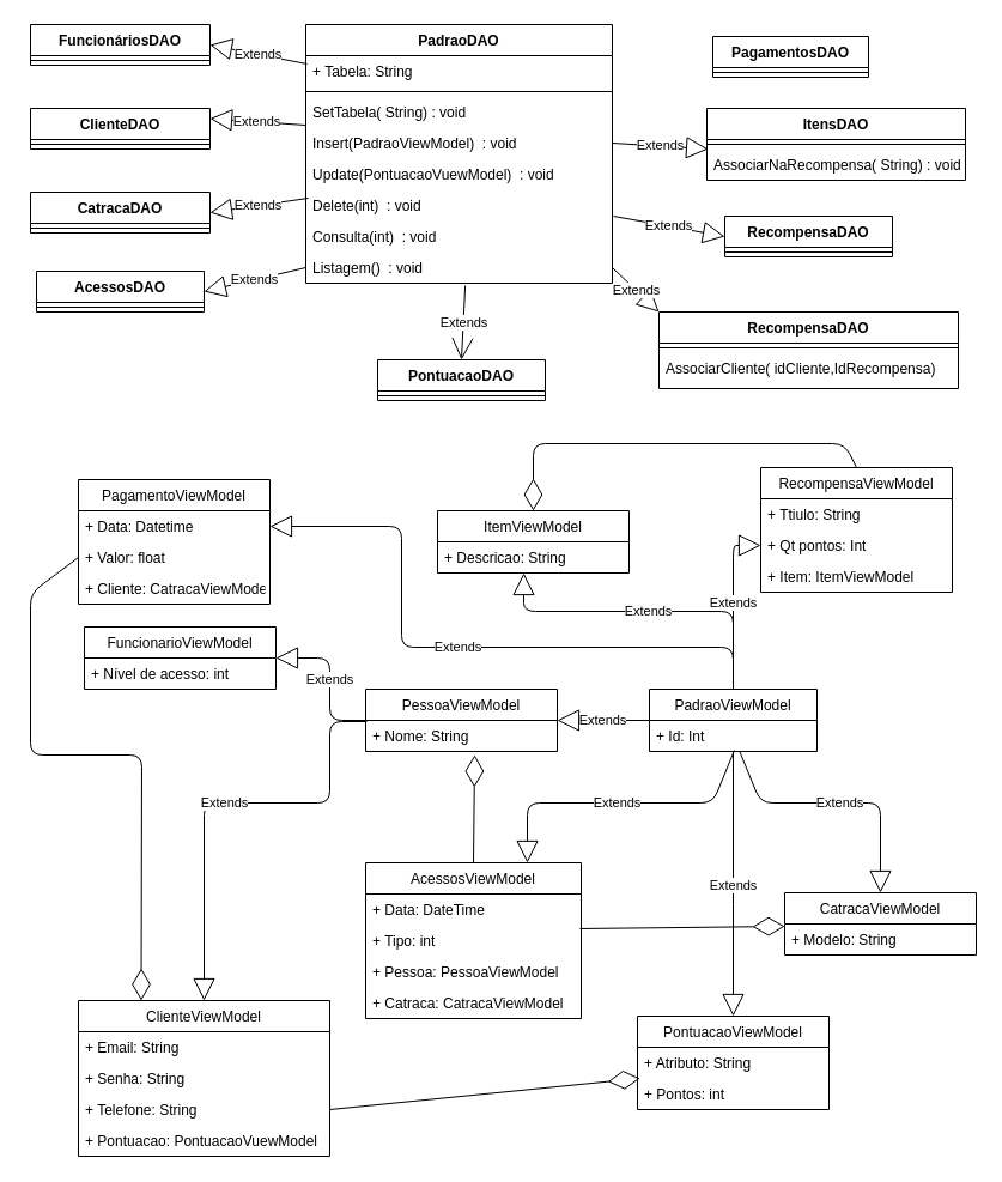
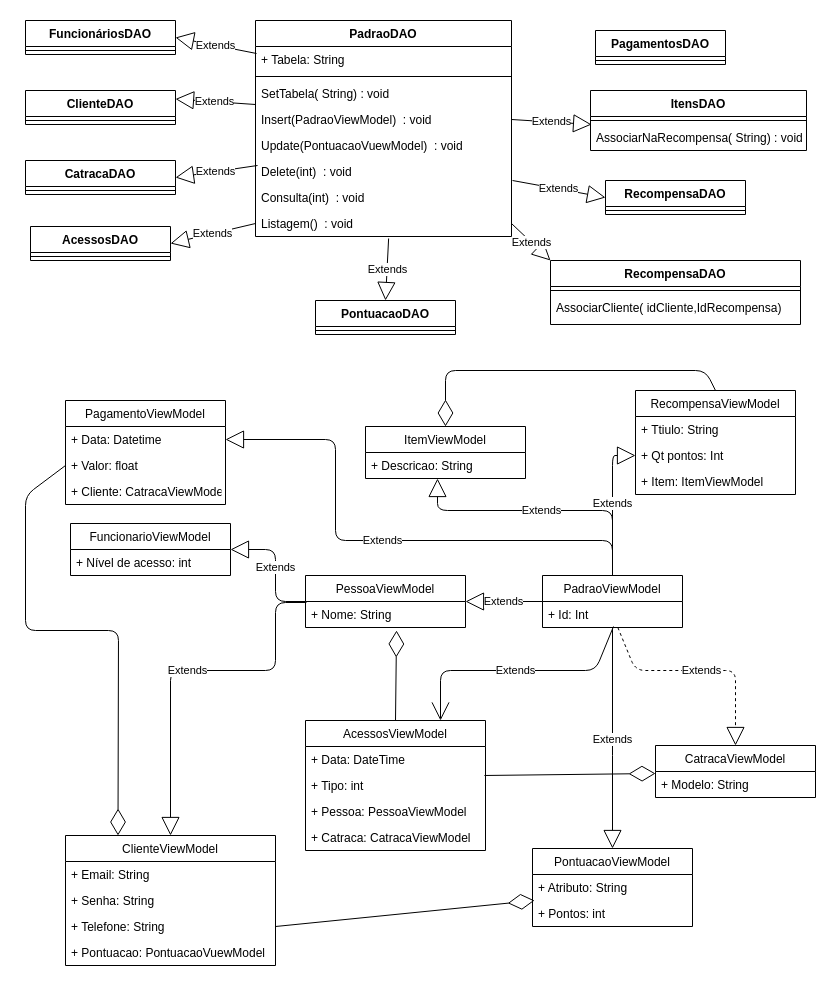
- <mxCell id="48" value="Extends" style="endArrow=open;endSize=16;endFill=0;html=1;exitX=0.52;exitY=1.077;exitDx=0;exitDy=0;entryX=0.5;entryY=0;entryDx=0;entryDy=0;exitPerimeter=0;" edge="1" parent="1" source="12" target="46"><mxGeometry width="160" relative="1" as="geometry"><mxPoint x="517.024" y="189.996" as="sourcePoint" /><mxPoint x="610" y="207" as="targetPoint" /></mxGeometry></mxCell>
+ <mxCell id="48" value="Extends" style="endArrow=block;endSize=16;endFill=0;html=1;exitX=0.52;exitY=1.077;exitDx=0;exitDy=0;entryX=0.5;entryY=0;entryDx=0;entryDy=0;exitPerimeter=0;" edge="1" parent="1" source="12" target="46"><mxGeometry width="160" relative="1" as="geometry"><mxPoint x="517.024" y="189.996" as="sourcePoint" /><mxPoint x="610" y="207" as="targetPoint" /></mxGeometry></mxCell>
- <mxCell id="57" value="Extends" style="endArrow=block;endSize=16;endFill=0;html=1;entryX=0.5;entryY=0;entryDx=0;entryDy=0;" edge="1" parent="1" source="29" target="37"><mxGeometry x="0.013" width="160" relative="1" as="geometry"><mxPoint x="605" y="629" as="sourcePoint" /><mxPoint x="617" y="845" as="targetPoint" /><mxPoint as="offset" /><Array as="points"><mxPoint x="630" y="670" /><mxPoint x="730" y="670" /></Array></mxGeometry></mxCell>
+ <mxCell id="57" value="Extends" style="endArrow=block;endSize=16;endFill=0;html=1;entryX=0.5;entryY=0;entryDx=0;entryDy=0;dashed=1;" edge="1" parent="1" source="29" target="37"><mxGeometry x="0.013" width="160" relative="1" as="geometry"><mxPoint x="605" y="629" as="sourcePoint" /><mxPoint x="617" y="845" as="targetPoint" /><mxPoint as="offset" /><Array as="points"><mxPoint x="630" y="670" /><mxPoint x="730" y="670" /></Array></mxGeometry></mxCell>
- <mxCell id="56" value="Extends" style="endArrow=block;endSize=16;endFill=0;html=1;entryX=0.75;entryY=0;entryDx=0;entryDy=0;exitX=0.507;exitY=0.962;exitDx=0;exitDy=0;exitPerimeter=0;" edge="1" parent="1" source="29" target="39"><mxGeometry x="0.013" width="160" relative="1" as="geometry"><mxPoint x="410" y="629" as="sourcePoint" /><mxPoint x="408" y="695" as="targetPoint" /><mxPoint as="offset" /><Array as="points"><mxPoint x="590" y="670" /><mxPoint x="435" y="670" /></Array></mxGeometry></mxCell>
+ <mxCell id="56" value="Extends" style="endArrow=open;endSize=16;endFill=0;html=1;entryX=0.75;entryY=0;entryDx=0;entryDy=0;exitX=0.507;exitY=0.962;exitDx=0;exitDy=0;exitPerimeter=0;" edge="1" parent="1" source="29" target="39"><mxGeometry x="0.013" width="160" relative="1" as="geometry"><mxPoint x="410" y="629" as="sourcePoint" /><mxPoint x="408" y="695" as="targetPoint" /><mxPoint as="offset" /><Array as="points"><mxPoint x="590" y="670" /><mxPoint x="435" y="670" /></Array></mxGeometry></mxCell>
